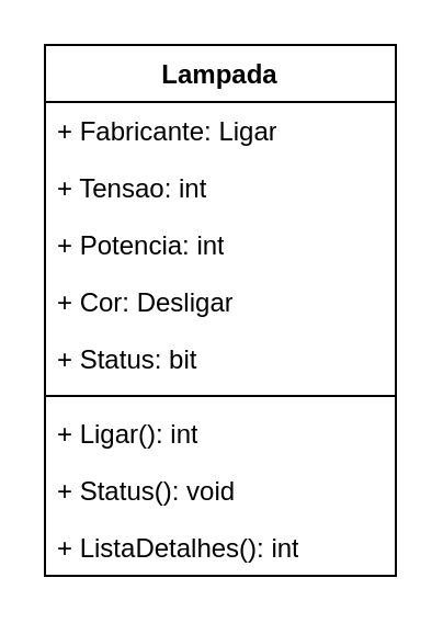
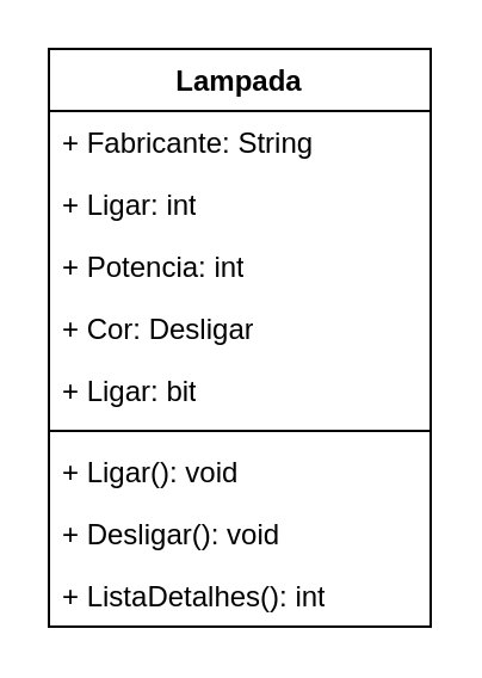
- <mxCell id="3" value="+ Fabricante: Ligar" style="text;strokeColor=none;fillColor=none;align=left;verticalAlign=top;spacingLeft=4;spacingRight=4;overflow=hidden;rotatable=0;points=[[0,0.5],[1,0.5]];portConstraint=eastwest;whiteSpace=wrap;html=1;" vertex="1" parent="2"><mxGeometry y="26" width="160" height="26" as="geometry" /></mxCell>
+ <mxCell id="3" value="+ Fabricante: String" style="text;strokeColor=none;fillColor=none;align=left;verticalAlign=top;spacingLeft=4;spacingRight=4;overflow=hidden;rotatable=0;points=[[0,0.5],[1,0.5]];portConstraint=eastwest;whiteSpace=wrap;html=1;" vertex="1" parent="2"><mxGeometry y="26" width="160" height="26" as="geometry" /></mxCell>
- <mxCell id="4" value="+ Tensao: int" style="text;strokeColor=none;fillColor=none;align=left;verticalAlign=top;spacingLeft=4;spacingRight=4;overflow=hidden;rotatable=0;points=[[0,0.5],[1,0.5]];portConstraint=eastwest;whiteSpace=wrap;html=1;" vertex="1" parent="2"><mxGeometry y="52" width="160" height="26" as="geometry" /></mxCell>
+ <mxCell id="4" value="+ Ligar: int" style="text;strokeColor=none;fillColor=none;align=left;verticalAlign=top;spacingLeft=4;spacingRight=4;overflow=hidden;rotatable=0;points=[[0,0.5],[1,0.5]];portConstraint=eastwest;whiteSpace=wrap;html=1;" vertex="1" parent="2"><mxGeometry y="52" width="160" height="26" as="geometry" /></mxCell>
- <mxCell id="7" value="+ Status: bit" style="text;strokeColor=none;fillColor=none;align=left;verticalAlign=top;spacingLeft=4;spacingRight=4;overflow=hidden;rotatable=0;points=[[0,0.5],[1,0.5]];portConstraint=eastwest;whiteSpace=wrap;html=1;" vertex="1" parent="2"><mxGeometry y="130" width="160" height="26" as="geometry" /></mxCell>
+ <mxCell id="7" value="+ Ligar: bit" style="text;strokeColor=none;fillColor=none;align=left;verticalAlign=top;spacingLeft=4;spacingRight=4;overflow=hidden;rotatable=0;points=[[0,0.5],[1,0.5]];portConstraint=eastwest;whiteSpace=wrap;html=1;" vertex="1" parent="2"><mxGeometry y="130" width="160" height="26" as="geometry" /></mxCell>
- <mxCell id="9" value="+ Ligar(): int" style="text;strokeColor=none;fillColor=none;align=left;verticalAlign=top;spacingLeft=4;spacingRight=4;overflow=hidden;rotatable=0;points=[[0,0.5],[1,0.5]];portConstraint=eastwest;whiteSpace=wrap;html=1;" vertex="1" parent="2"><mxGeometry y="164" width="160" height="26" as="geometry" /></mxCell>
+ <mxCell id="9" value="+ Ligar(): void" style="text;strokeColor=none;fillColor=none;align=left;verticalAlign=top;spacingLeft=4;spacingRight=4;overflow=hidden;rotatable=0;points=[[0,0.5],[1,0.5]];portConstraint=eastwest;whiteSpace=wrap;html=1;" vertex="1" parent="2"><mxGeometry y="164" width="160" height="26" as="geometry" /></mxCell>
- <mxCell id="10" value="+ Status(): void" style="text;strokeColor=none;fillColor=none;align=left;verticalAlign=top;spacingLeft=4;spacingRight=4;overflow=hidden;rotatable=0;points=[[0,0.5],[1,0.5]];portConstraint=eastwest;whiteSpace=wrap;html=1;" vertex="1" parent="2"><mxGeometry y="190" width="160" height="26" as="geometry" /></mxCell>
+ <mxCell id="10" value="+ Desligar(): void" style="text;strokeColor=none;fillColor=none;align=left;verticalAlign=top;spacingLeft=4;spacingRight=4;overflow=hidden;rotatable=0;points=[[0,0.5],[1,0.5]];portConstraint=eastwest;whiteSpace=wrap;html=1;" vertex="1" parent="2"><mxGeometry y="190" width="160" height="26" as="geometry" /></mxCell>
